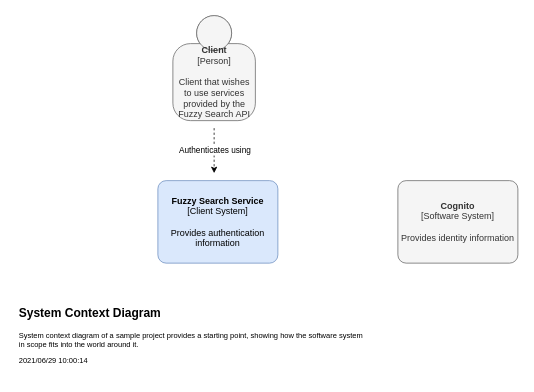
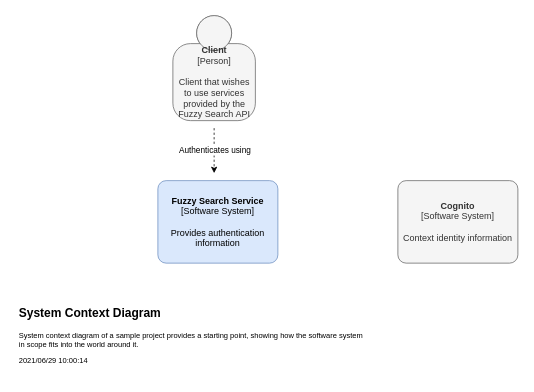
- <mxCell id="6" value="&lt;b&gt;Fuzzy Search Service&lt;/b&gt;&lt;div&gt;[Client System]&lt;/div&gt;&lt;br&gt;&lt;div&gt;Provides authentication information&lt;/div&gt;" style="rounded=1;whiteSpace=wrap;html=1;labelBackgroundColor=none;fillColor=#dae8fc;align=center;arcSize=10;strokeColor=#6c8ebf;metaEdit=1;metaData={&quot;c4Type&quot;:{&quot;editable&quot;:false}};points=[[0.25,0,0],[0.5,0,0],[0.75,0,0],[1,0.25,0],[1,0.5,0],[1,0.75,0],[0.75,1,0],[0.5,1,0],[0.25,1,0],[0,0.75,0],[0,0.5,0],[0,0.25,0]];" parent="1" vertex="1"><mxGeometry x="210" y="240" width="160" height="110.0" as="geometry" /></mxCell>
+ <mxCell id="6" value="&lt;b&gt;Fuzzy Search Service&lt;/b&gt;&lt;div&gt;[Software System]&lt;/div&gt;&lt;br&gt;&lt;div&gt;Provides authentication information&lt;/div&gt;" style="rounded=1;whiteSpace=wrap;html=1;labelBackgroundColor=none;fillColor=#dae8fc;align=center;arcSize=10;strokeColor=#6c8ebf;metaEdit=1;metaData={&quot;c4Type&quot;:{&quot;editable&quot;:false}};points=[[0.25,0,0],[0.5,0,0],[0.75,0,0],[1,0.25,0],[1,0.5,0],[1,0.75,0],[0.75,1,0],[0.5,1,0],[0.25,1,0],[0,0.75,0],[0,0.5,0],[0,0.25,0]];" parent="1" vertex="1"><mxGeometry x="210" y="240" width="160" height="110.0" as="geometry" /></mxCell>
- <mxCell id="7" value="&lt;b&gt;Cognito&lt;/b&gt;&lt;div&gt;[Software System]&lt;/div&gt;&lt;br&gt;&lt;div&gt;Provides identity information&lt;/div&gt;" style="rounded=1;whiteSpace=wrap;html=1;labelBackgroundColor=none;fillColor=#f5f5f5;align=center;arcSize=10;strokeColor=#666666;metaEdit=1;metaData={&quot;c4Type&quot;:{&quot;editable&quot;:false}};points=[[0.25,0,0],[0.5,0,0],[0.75,0,0],[1,0.25,0],[1,0.5,0],[1,0.75,0],[0.75,1,0],[0.5,1,0],[0.25,1,0],[0,0.75,0],[0,0.5,0],[0,0.25,0]];fontColor=#333333;" parent="1" vertex="1"><mxGeometry x="530" y="240" width="160" height="110.0" as="geometry" /></mxCell>
+ <mxCell id="7" value="&lt;b&gt;Cognito&lt;/b&gt;&lt;div&gt;[Software System]&lt;/div&gt;&lt;br&gt;&lt;div&gt;Context identity information&lt;/div&gt;" style="rounded=1;whiteSpace=wrap;html=1;labelBackgroundColor=none;fillColor=#f5f5f5;align=center;arcSize=10;strokeColor=#666666;metaEdit=1;metaData={&quot;c4Type&quot;:{&quot;editable&quot;:false}};points=[[0.25,0,0],[0.5,0,0],[0.75,0,0],[1,0.25,0],[1,0.5,0],[1,0.75,0],[0.75,1,0],[0.5,1,0],[0.25,1,0],[0,0.75,0],[0,0.5,0],[0,0.25,0]];fontColor=#333333;" parent="1" vertex="1"><mxGeometry x="530" y="240" width="160" height="110.0" as="geometry" /></mxCell>
